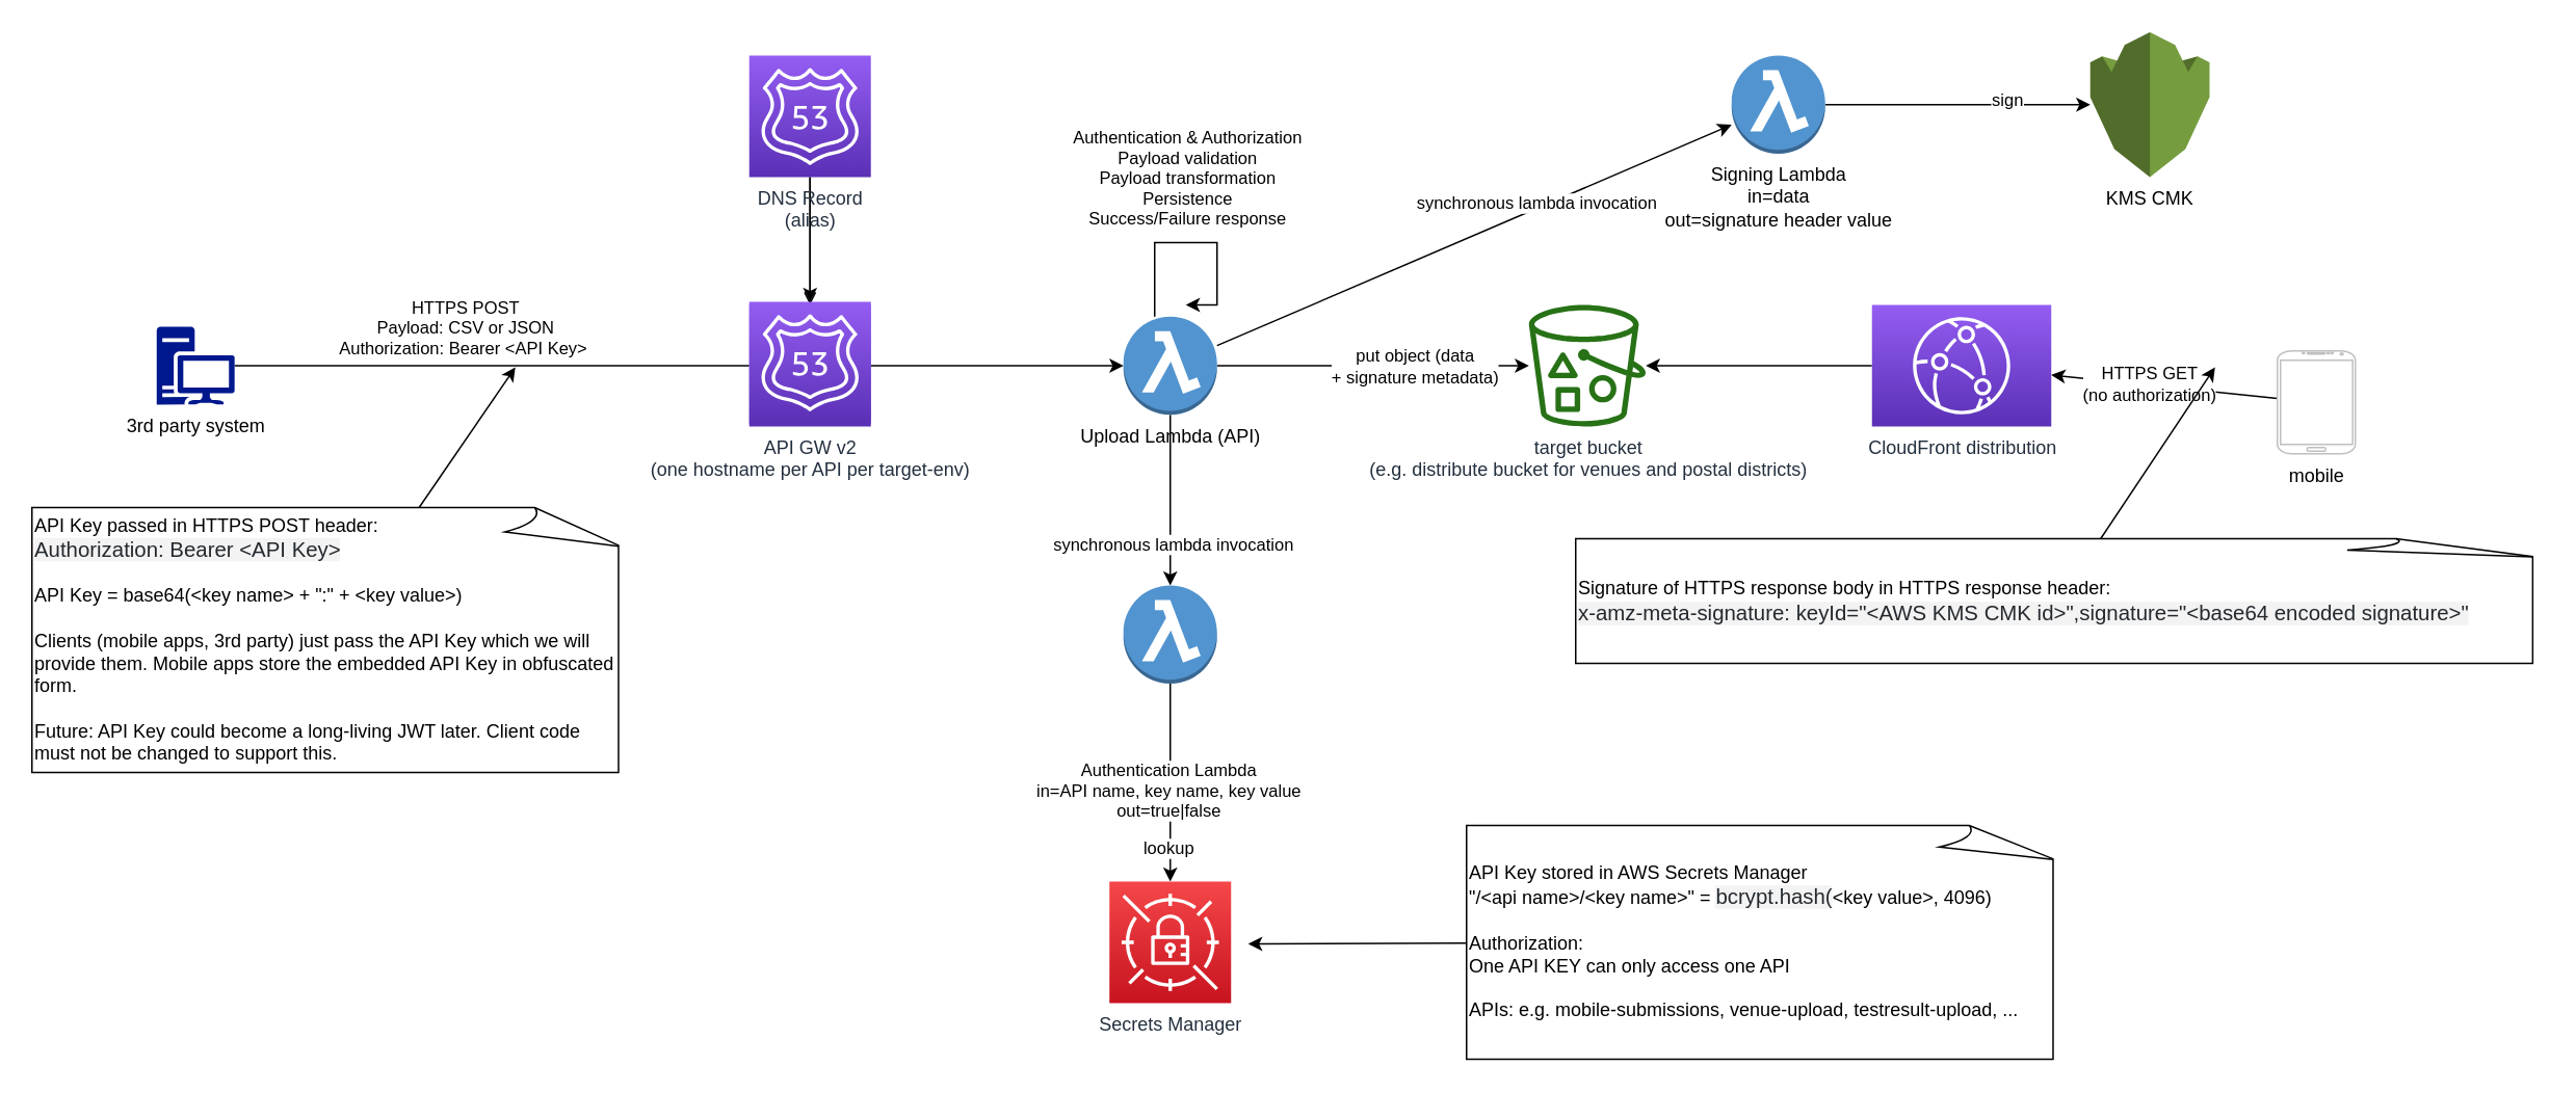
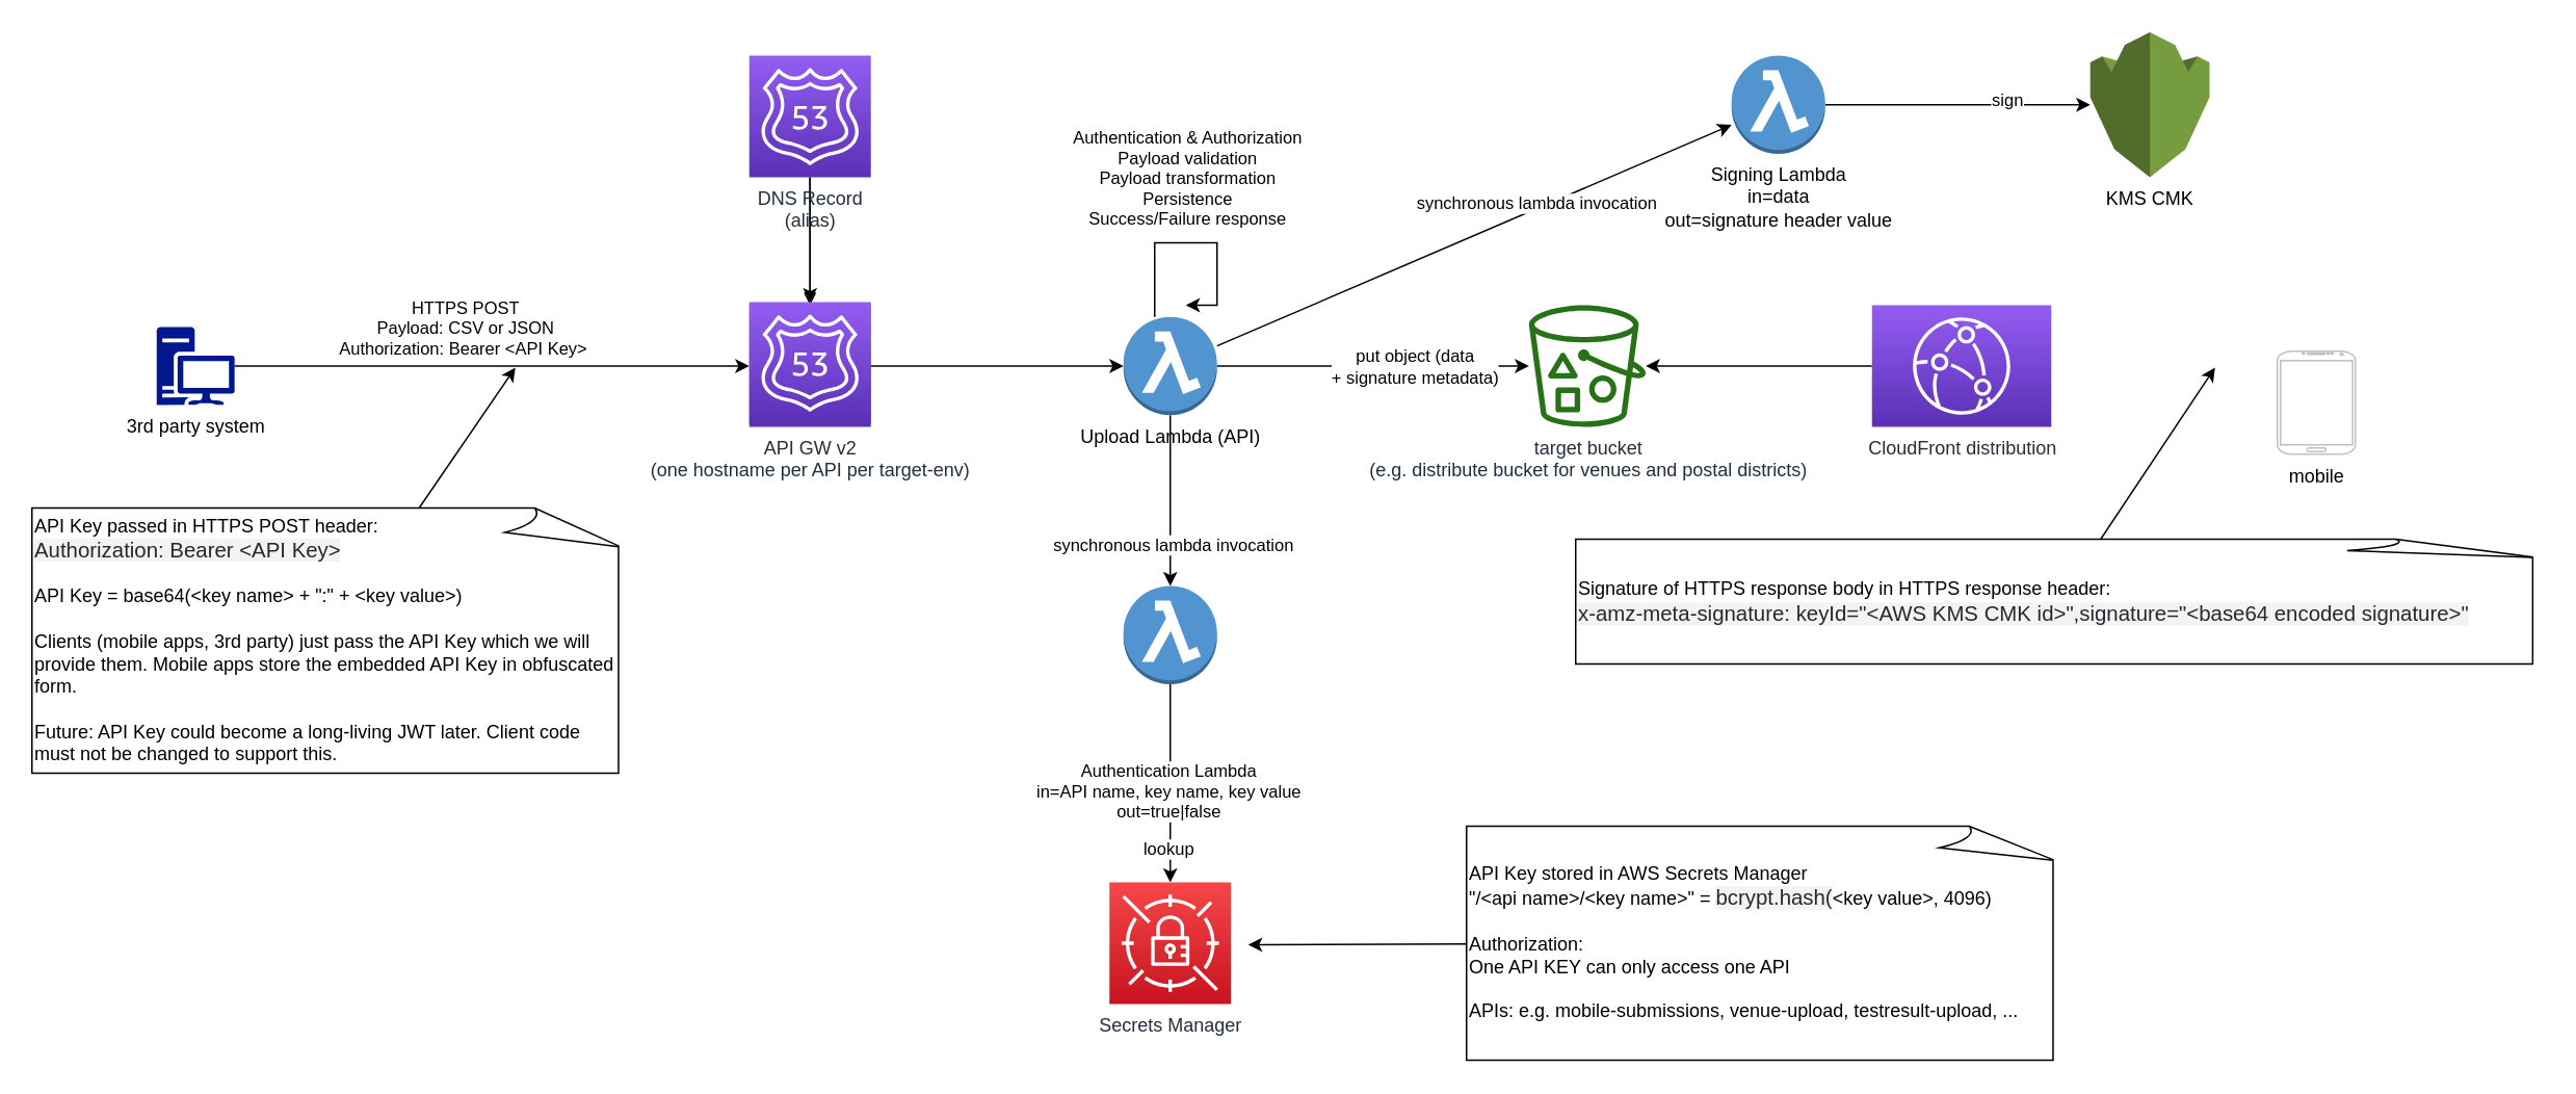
- <mxCell id="18" style="edgeStyle=orthogonalEdgeStyle;rounded=0;orthogonalLoop=1;jettySize=auto;html=1;endArrow=none;" edge="1" parent="1" source="20" target="3"><mxGeometry relative="1" as="geometry" /></mxCell>
+ <mxCell id="18" style="edgeStyle=orthogonalEdgeStyle;rounded=0;orthogonalLoop=1;jettySize=auto;html=1;" edge="1" parent="1" source="20" target="3"><mxGeometry relative="1" as="geometry" /></mxCell>
- <mxCell id="34" style="edgeStyle=none;rounded=0;orthogonalLoop=1;jettySize=auto;html=1;" edge="1" parent="1" source="36" target="33"><mxGeometry relative="1" as="geometry" /></mxCell>
- <mxCell id="35" value="HTTPS GET&lt;br&gt;(no authorization)" style="edgeLabel;html=1;align=center;verticalAlign=middle;resizable=0;points=[];" vertex="1" connectable="0" parent="34"><mxGeometry x="0.134" y="-1" relative="1" as="geometry"><mxPoint as="offset" /></mxGeometry></mxCell>
